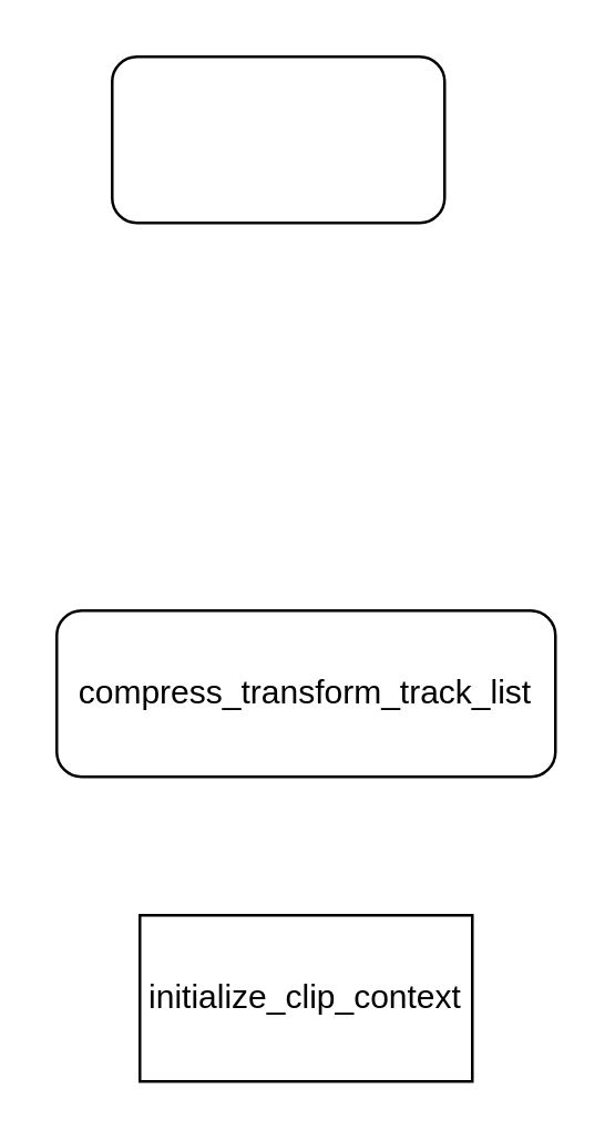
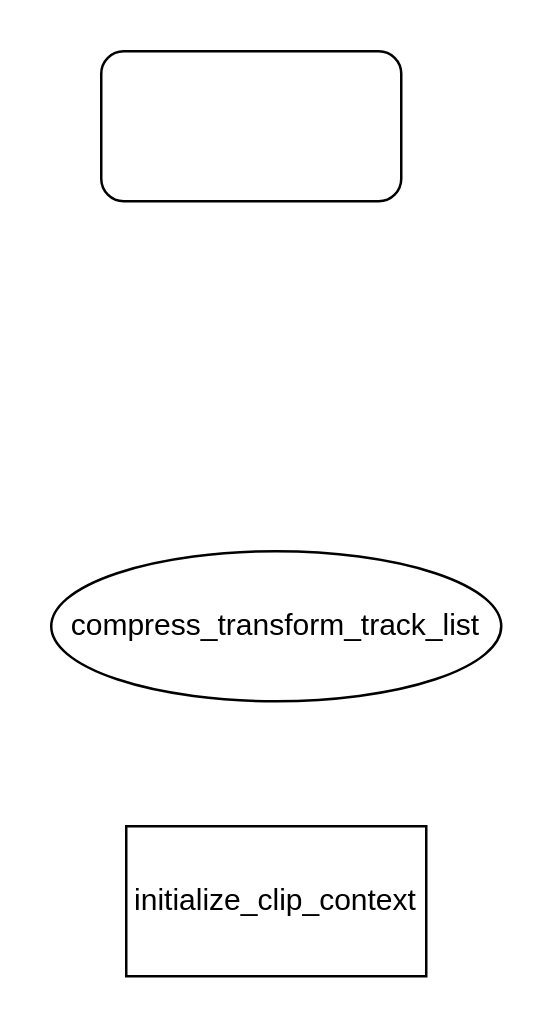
- <mxCell id="3" value="compress_transform_track_list" style="rounded=1;whiteSpace=wrap;html=1;" vertex="1" parent="1"><mxGeometry x="20" y="220" width="180" height="60" as="geometry" /></mxCell>
+ <mxCell id="3" value="compress_transform_track_list" style="ellipse;whiteSpace=wrap;html=1;" vertex="1" parent="1"><mxGeometry x="20" y="220" width="180" height="60" as="geometry" /></mxCell>
